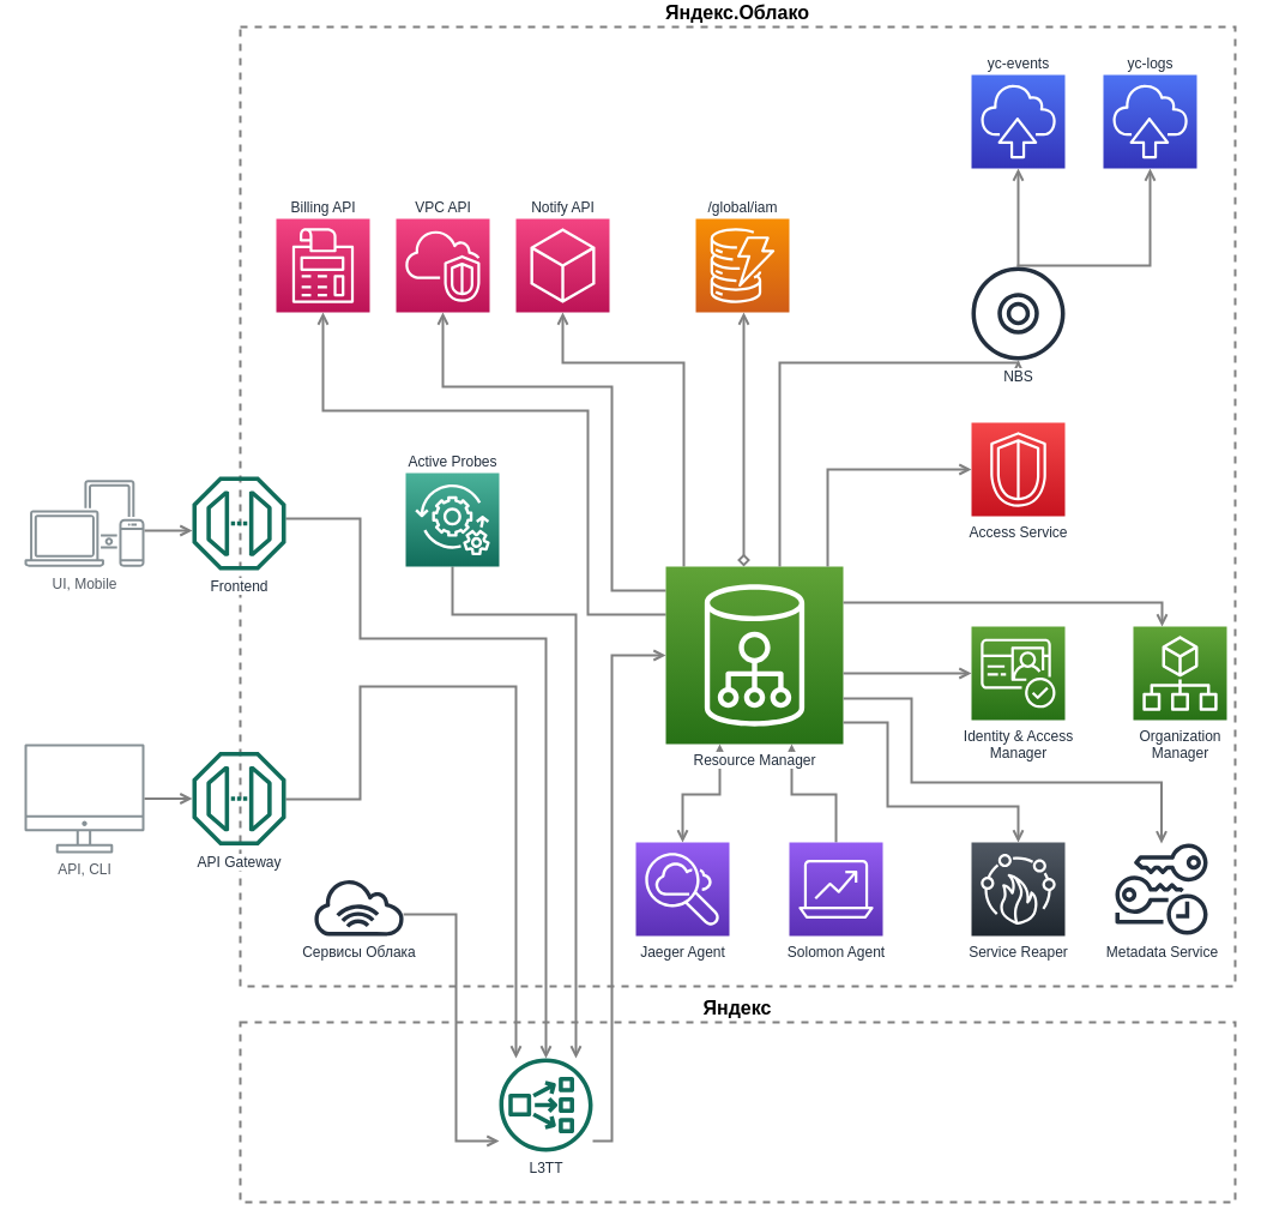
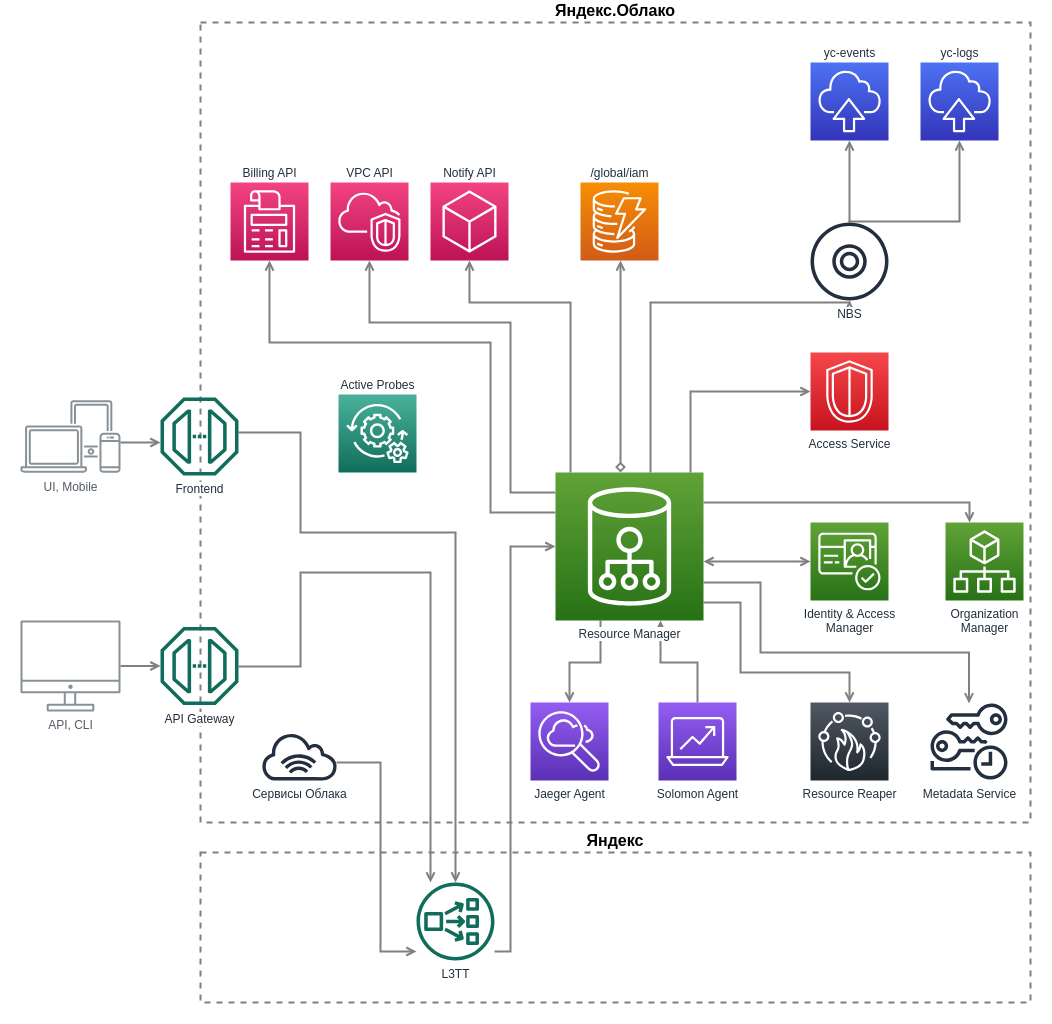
- <mxCell id="25" value="" style="edgeStyle=orthogonalEdgeStyle;html=1;endArrow=none;elbow=vertical;startArrow=open;startFill=0;strokeColor=#808080;rounded=0;strokeWidth=2;endFill=0;" parent="1" source="22" target="15" edge="1"><mxGeometry width="100" relative="1" as="geometry"><mxPoint x="639" y="318" as="sourcePoint" /><mxPoint x="639" y="520" as="targetPoint" /><Array as="points"><mxPoint x="750" y="559" /><mxPoint x="750" y="559" /></Array></mxGeometry></mxCell>
+ <mxCell id="25" value="" style="edgeStyle=orthogonalEdgeStyle;html=1;endArrow=open;elbow=vertical;startArrow=open;startFill=0;strokeColor=#808080;rounded=0;strokeWidth=2;endFill=0;" parent="1" source="22" target="15" edge="1"><mxGeometry width="100" relative="1" as="geometry"><mxPoint x="639" y="318" as="sourcePoint" /><mxPoint x="639" y="520" as="targetPoint" /><Array as="points"><mxPoint x="750" y="559" /><mxPoint x="750" y="559" /></Array></mxGeometry></mxCell>
- <mxCell id="10" value="" style="html=1;endArrow=none;elbow=vertical;startArrow=open;startFill=0;strokeColor=#808080;strokeWidth=2;endFill=0;rounded=0;edgeStyle=orthogonalEdgeStyle;" parent="1" source="37" target="23" edge="1"><mxGeometry width="100" relative="1" as="geometry"><mxPoint x="1090" y="624.075" as="sourcePoint" /><mxPoint x="830" y="740" as="targetPoint" /><Array as="points"><mxPoint x="480" y="510" /><mxPoint x="377" y="510" /></Array></mxGeometry></mxCell>
- <mxCell id="5" value="" style="edgeStyle=orthogonalEdgeStyle;html=1;endArrow=open;elbow=vertical;startArrow=open;startFill=0;strokeColor=#808080;rounded=0;strokeWidth=2;endFill=0;" parent="1" source="41" target="15" edge="1"><mxGeometry width="100" relative="1" as="geometry"><mxPoint x="859" y="710" as="sourcePoint" /><mxPoint x="713" y="600" as="targetPoint" /><Array as="points"><mxPoint x="569" y="660" /><mxPoint x="600" y="660" /></Array></mxGeometry></mxCell>
+ <mxCell id="5" value="" style="edgeStyle=orthogonalEdgeStyle;html=1;endArrow=none;elbow=vertical;startArrow=open;startFill=0;strokeColor=#808080;rounded=0;strokeWidth=2;endFill=0;" parent="1" source="41" target="15" edge="1"><mxGeometry width="100" relative="1" as="geometry"><mxPoint x="859" y="710" as="sourcePoint" /><mxPoint x="713" y="600" as="targetPoint" /><Array as="points"><mxPoint x="569" y="660" /><mxPoint x="600" y="660" /></Array></mxGeometry></mxCell>
- <mxCell id="24" value="Service Reaper" style="outlineConnect=0;fontColor=#232F3E;gradientColor=#505863;gradientDirection=north;fillColor=#1E262E;strokeColor=#ffffff;dashed=0;verticalLabelPosition=bottom;verticalAlign=top;align=center;html=1;fontSize=12;fontStyle=0;aspect=fixed;shape=mxgraph.aws4.resourceIcon;resIcon=mxgraph.aws4.firewall_manager;" parent="1" vertex="1"><mxGeometry x="810" y="700" width="78" height="78" as="geometry" /></mxCell>
+ <mxCell id="24" value="Resource Reaper" style="outlineConnect=0;fontColor=#232F3E;gradientColor=#505863;gradientDirection=north;fillColor=#1E262E;strokeColor=#ffffff;dashed=0;verticalLabelPosition=bottom;verticalAlign=top;align=center;html=1;fontSize=12;fontStyle=0;aspect=fixed;shape=mxgraph.aws4.resourceIcon;resIcon=mxgraph.aws4.firewall_manager;" parent="1" vertex="1"><mxGeometry x="810" y="700" width="78" height="78" as="geometry" /></mxCell>
